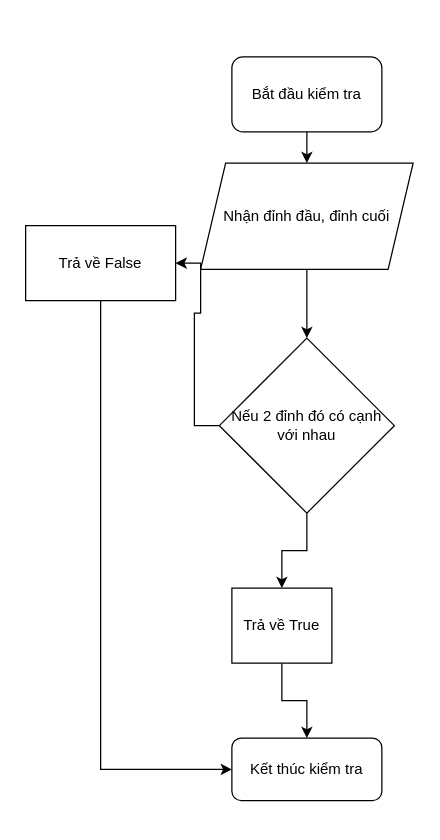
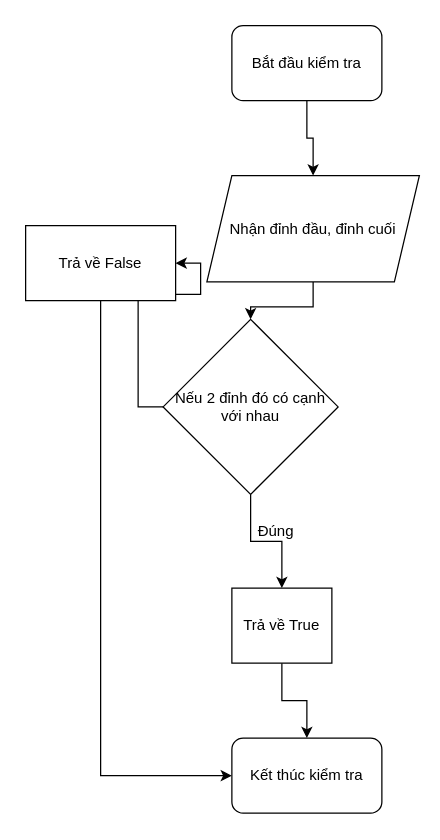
- <mxCell id="3" value="Bắt đầu kiểm tra" style="rounded=1;whiteSpace=wrap;html=1;" vertex="1" parent="1"><mxGeometry x="185" y="45" width="120" height="60" as="geometry" /></mxCell>
+ <mxCell id="3" value="Bắt đầu kiểm tra" style="rounded=1;whiteSpace=wrap;html=1;" vertex="1" parent="1"><mxGeometry x="185" y="20" width="120" height="60" as="geometry" /></mxCell>
- <mxCell id="8" value="Nhận đỉnh đầu, đỉnh cuối" style="shape=parallelogram;perimeter=parallelogramPerimeter;whiteSpace=wrap;html=1;fixedSize=1;" vertex="1" parent="1"><mxGeometry x="160" y="130" width="170" height="85" as="geometry" /></mxCell>
+ <mxCell id="8" value="Nhận đỉnh đầu, đỉnh cuối" style="shape=parallelogram;perimeter=parallelogramPerimeter;whiteSpace=wrap;html=1;fixedSize=1;" vertex="1" parent="1"><mxGeometry x="165" y="140" width="170" height="85" as="geometry" /></mxCell>
- <mxCell id="6" value="Nếu 2 đỉnh đó có cạnh với nhau" style="rhombus;whiteSpace=wrap;html=1;" vertex="1" parent="1"><mxGeometry x="175" y="270" width="140" height="140" as="geometry" /></mxCell>
+ <mxCell id="6" value="Nếu 2 đỉnh đó có cạnh với nhau" style="rhombus;whiteSpace=wrap;html=1;" vertex="1" parent="1"><mxGeometry x="130" y="255" width="140" height="140" as="geometry" /></mxCell>
+ <mxCell id="14" value="Đúng" style="text;html=1;align=center;verticalAlign=middle;resizable=0;points=[];autosize=1;strokeColor=none;fillColor=none;" vertex="1" parent="1"><mxGeometry x="195" y="410" width="50" height="30" as="geometry" /></mxCell>
- <mxCell id="13" value="Kết thúc kiểm tra" style="rounded=1;whiteSpace=wrap;html=1;" vertex="1" parent="1"><mxGeometry x="185" y="590" width="120" height="50" as="geometry" /></mxCell>
+ <mxCell id="13" value="Kết thúc kiểm tra" style="rounded=1;whiteSpace=wrap;html=1;" vertex="1" parent="1"><mxGeometry x="185" y="590" width="120" height="60" as="geometry" /></mxCell>
